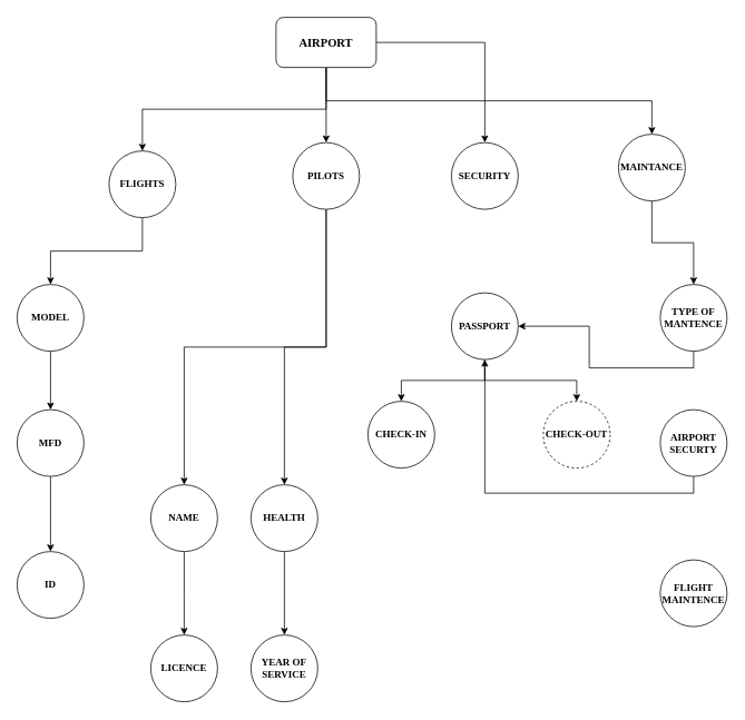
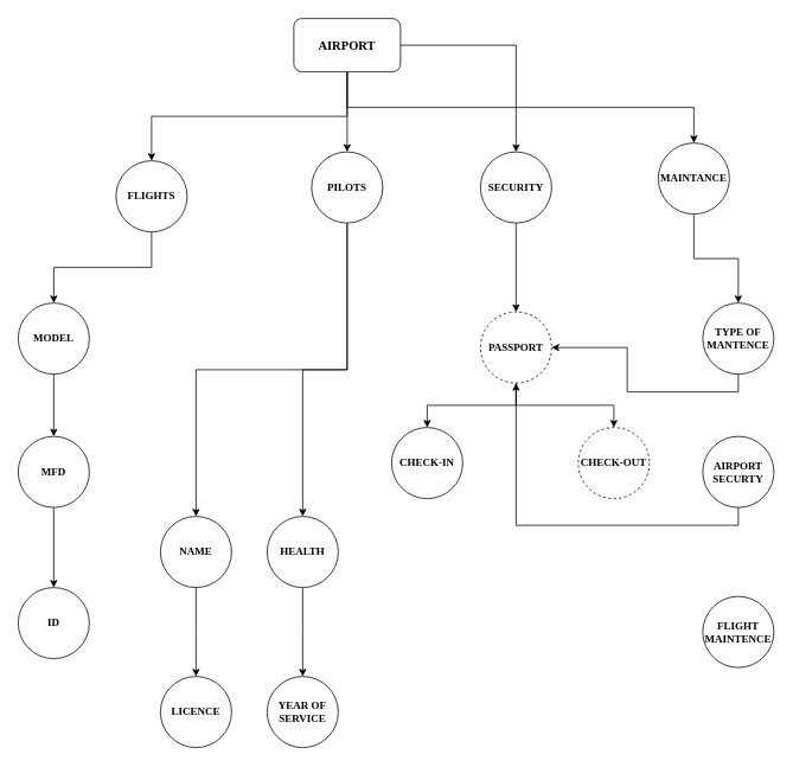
+ <mxCell id="7" style="edgeStyle=orthogonalEdgeStyle;rounded=0;orthogonalLoop=1;jettySize=auto;html=1;exitX=1;exitY=0.5;exitDx=0;exitDy=0;entryX=0.5;entryY=0;entryDx=0;entryDy=0;" edge="1" parent="1" source="8" target="17"><mxGeometry relative="1" as="geometry" /></mxCell>
- <mxCell id="17" value="&lt;font face=&quot;Times New Roman&quot;&gt;&lt;b&gt;PASSPORT&lt;/b&gt;&lt;/font&gt;" style="ellipse;whiteSpace=wrap;html=1;aspect=fixed;" vertex="1" parent="1"><mxGeometry x="540" y="350" width="80" height="80" as="geometry" /></mxCell>
+ <mxCell id="17" value="&lt;font face=&quot;Times New Roman&quot;&gt;&lt;b&gt;PASSPORT&lt;/b&gt;&lt;/font&gt;" style="ellipse;whiteSpace=wrap;html=1;aspect=fixed;dashed=1;" vertex="1" parent="1"><mxGeometry x="540" y="350" width="80" height="80" as="geometry" /></mxCell>
